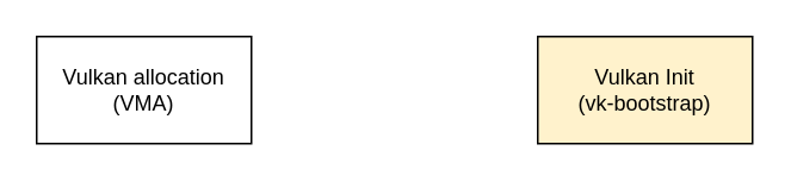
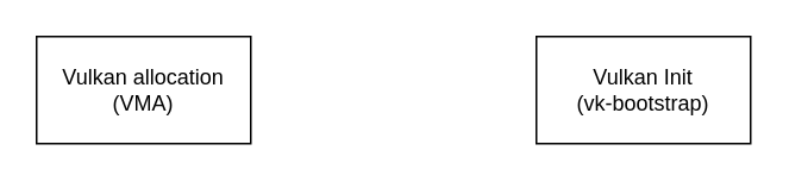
- <mxCell id="3" value="Vulkan Init&lt;br&gt;(vk-bootstrap)" style="rounded=0;whiteSpace=wrap;html=1;fillColor=#fff2cc;" vertex="1" parent="1"><mxGeometry x="300" y="20" width="120" height="60" as="geometry" /></mxCell>
+ <mxCell id="3" value="Vulkan Init&lt;br&gt;(vk-bootstrap)" style="rounded=0;whiteSpace=wrap;html=1;" vertex="1" parent="1"><mxGeometry x="300" y="20" width="120" height="60" as="geometry" /></mxCell>
